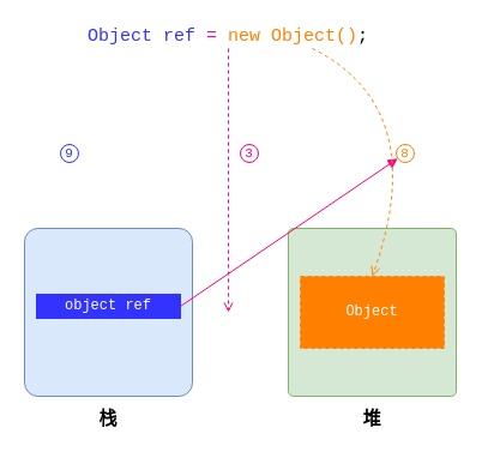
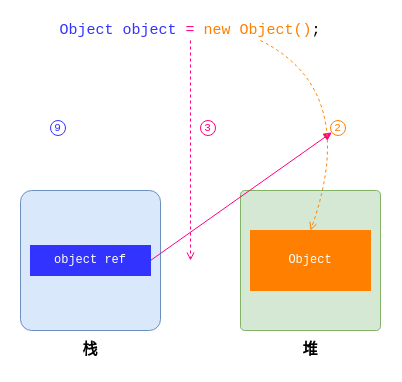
- <mxCell id="10" value="&lt;font color=&quot;#3333ff&quot; style=&quot;font-size: 15px&quot;&gt;Object ref&lt;/font&gt; &lt;font style=&quot;font-size: 15px&quot; color=&quot;#ff0080&quot;&gt;=&lt;/font&gt; &lt;font style=&quot;font-size: 15px&quot; color=&quot;#ff8000&quot;&gt;new Object()&lt;/font&gt;;" style="text;html=1;strokeColor=none;fillColor=none;align=center;verticalAlign=middle;whiteSpace=wrap;rounded=0;fontFamily=Courier New;fontSize=15;fontColor=#000000;" vertex="1" parent="1"><mxGeometry x="50" y="20" width="280" height="20" as="geometry" /></mxCell>
+ <mxCell id="10" value="&lt;font color=&quot;#3333ff&quot; style=&quot;font-size: 15px&quot;&gt;Object object&lt;/font&gt; &lt;font style=&quot;font-size: 15px&quot; color=&quot;#ff0080&quot;&gt;=&lt;/font&gt; &lt;font style=&quot;font-size: 15px&quot; color=&quot;#ff8000&quot;&gt;new Object()&lt;/font&gt;;" style="text;html=1;strokeColor=none;fillColor=none;align=center;verticalAlign=middle;whiteSpace=wrap;rounded=0;fontFamily=Courier New;fontSize=15;fontColor=#000000;" vertex="1" parent="1"><mxGeometry x="50" y="20" width="280" height="20" as="geometry" /></mxCell>
- <mxCell id="13" value="8" style="ellipse;whiteSpace=wrap;html=1;aspect=fixed;fontFamily=Courier New;fontSize=11;strokeColor=#FF8000;fontColor=#FF8000;" vertex="1" parent="1"><mxGeometry x="330" y="120" width="15" height="15" as="geometry" /></mxCell>
+ <mxCell id="13" value="2" style="ellipse;whiteSpace=wrap;html=1;aspect=fixed;fontFamily=Courier New;fontSize=11;strokeColor=#FF8000;fontColor=#FF8000;" vertex="1" parent="1"><mxGeometry x="330" y="120" width="15" height="15" as="geometry" /></mxCell>
- <mxCell id="5" value="object ref" style="rounded=0;whiteSpace=wrap;html=1;fontFamily=Courier New;fontColor=#FFFFFF;fillColor=#3333FF;strokeColor=#3333FF;" vertex="1" parent="1"><mxGeometry x="30" y="245" width="120" height="20" as="geometry" /></mxCell>
+ <mxCell id="5" value="object ref" style="rounded=0;whiteSpace=wrap;html=1;fontFamily=Courier New;fontColor=#FFFFFF;fillColor=#3333FF;strokeColor=#3333FF;" vertex="1" parent="1"><mxGeometry x="30" y="245" width="120" height="30" as="geometry" /></mxCell>
- <mxCell id="6" value="Object" style="rounded=0;whiteSpace=wrap;html=1;fontFamily=Courier New;fontColor=#FFFFFF;fillColor=#FF8000;strokeColor=#FF8000;dashed=1;" vertex="1" parent="1"><mxGeometry x="250" y="230" width="120" height="60" as="geometry" /></mxCell>
+ <mxCell id="6" value="Object" style="rounded=0;whiteSpace=wrap;html=1;fontFamily=Courier New;fontColor=#FFFFFF;fillColor=#FF8000;strokeColor=#FF8000;" vertex="1" parent="1"><mxGeometry x="250" y="230" width="120" height="60" as="geometry" /></mxCell>
